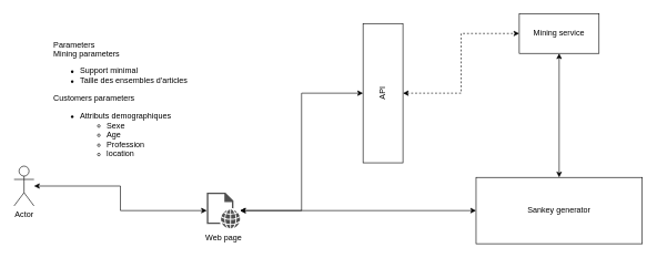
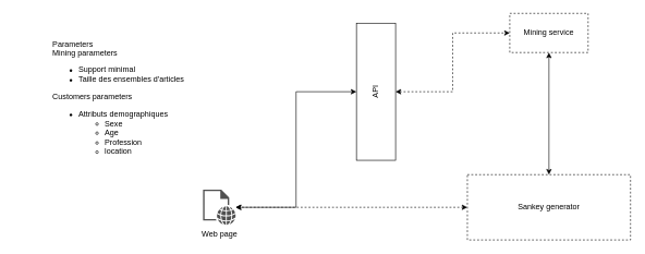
- <mxCell id="8" value="Mining service" style="rounded=0;whiteSpace=wrap;html=1;fillColor=#ffffff;" parent="1" vertex="1"><mxGeometry x="780" y="20" width="120" height="60" as="geometry" /></mxCell>
+ <mxCell id="8" value="Mining service" style="rounded=0;whiteSpace=wrap;html=1;fillColor=#ffffff;dashed=1;" parent="1" vertex="1"><mxGeometry x="780" y="20" width="120" height="60" as="geometry" /></mxCell>
- <mxCell id="6" value="Actor" style="shape=umlActor;verticalLabelPosition=bottom;verticalAlign=top;html=1;outlineConnect=0;fillColor=#ffffff;" parent="1" vertex="1"><mxGeometry x="20" y="250" width="30" height="60" as="geometry" /></mxCell>
- <mxCell id="5" style="edgeStyle=orthogonalEdgeStyle;rounded=0;orthogonalLoop=1;jettySize=auto;html=1;startArrow=classic;startFill=1;" parent="1" source="6" target="12" edge="1"><mxGeometry relative="1" as="geometry" /></mxCell>
- <mxCell id="9" style="edgeStyle=orthogonalEdgeStyle;rounded=0;orthogonalLoop=1;jettySize=auto;html=1;startArrow=classic;startFill=1;" parent="1" source="10" target="12" edge="1"><mxGeometry relative="1" as="geometry" /></mxCell>
+ <mxCell id="9" style="edgeStyle=orthogonalEdgeStyle;rounded=0;orthogonalLoop=1;jettySize=auto;html=1;startArrow=classic;startFill=1;dashed=1;" parent="1" source="10" target="12" edge="1"><mxGeometry relative="1" as="geometry" /></mxCell>
- <mxCell id="10" value="Sankey generator" style="rounded=0;whiteSpace=wrap;html=1;fillColor=#ffffff;" parent="1" vertex="1"><mxGeometry x="715" y="267" width="250" height="100" as="geometry" /></mxCell>
+ <mxCell id="10" value="Sankey generator" style="rounded=0;whiteSpace=wrap;html=1;fillColor=#ffffff;dashed=1;" parent="1" vertex="1"><mxGeometry x="715" y="267" width="250" height="100" as="geometry" /></mxCell>
